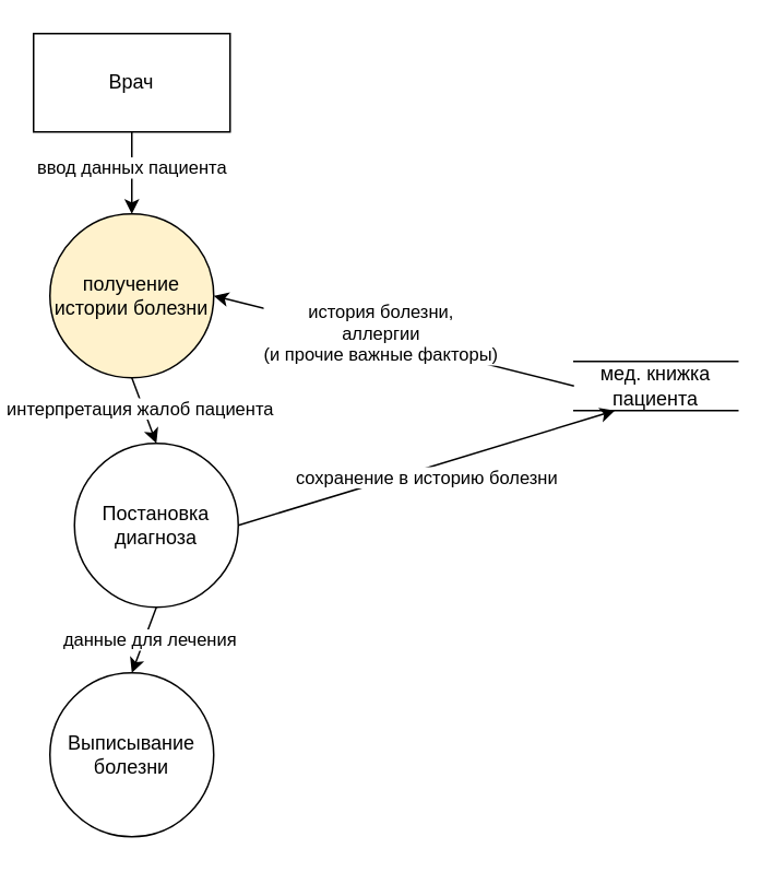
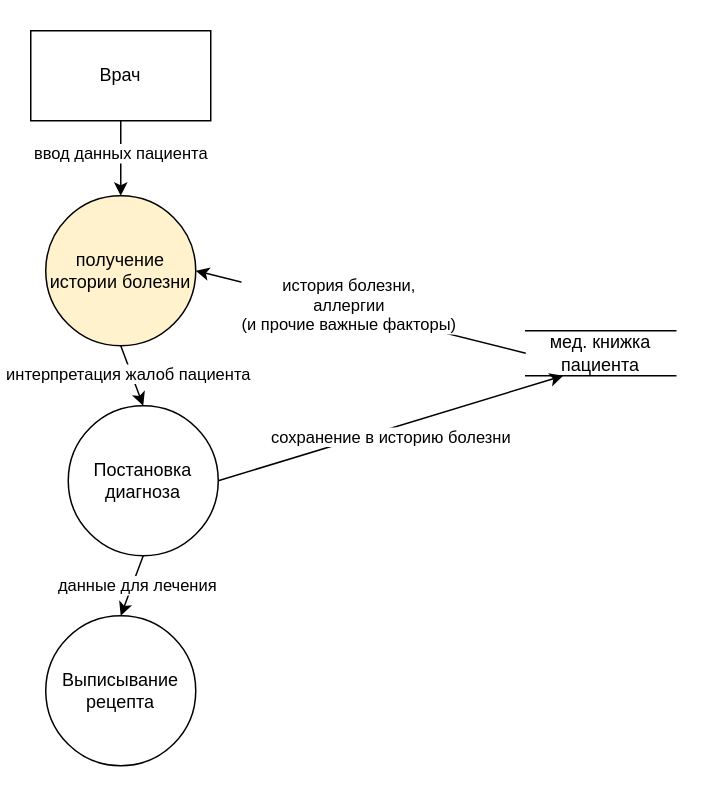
- <mxCell id="6" value="Выписывание болезни" style="shape=ellipse;html=1;dashed=0;whiteSpace=wrap;aspect=fixed;perimeter=ellipsePerimeter;" vertex="1" parent="1"><mxGeometry x="30" y="410" width="100" height="100" as="geometry" /></mxCell>
+ <mxCell id="6" value="Выписывание рецепта" style="shape=ellipse;html=1;dashed=0;whiteSpace=wrap;aspect=fixed;perimeter=ellipsePerimeter;" vertex="1" parent="1"><mxGeometry x="30" y="410" width="100" height="100" as="geometry" /></mxCell>
